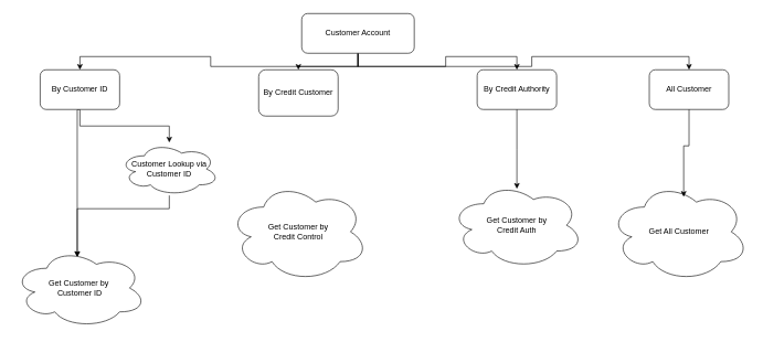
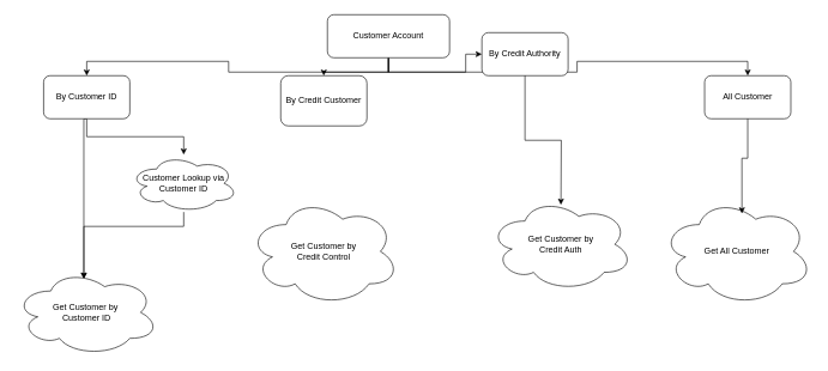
- <mxCell id="11" value="By Credit Authority" style="rounded=1;whiteSpace=wrap;html=1;" parent="1" vertex="1"><mxGeometry x="720" y="105" width="120" height="60" as="geometry" /></mxCell>
+ <mxCell id="11" value="By Credit Authority" style="rounded=1;whiteSpace=wrap;html=1;" parent="1" vertex="1"><mxGeometry x="670" y="45" width="120" height="60" as="geometry" /></mxCell>
